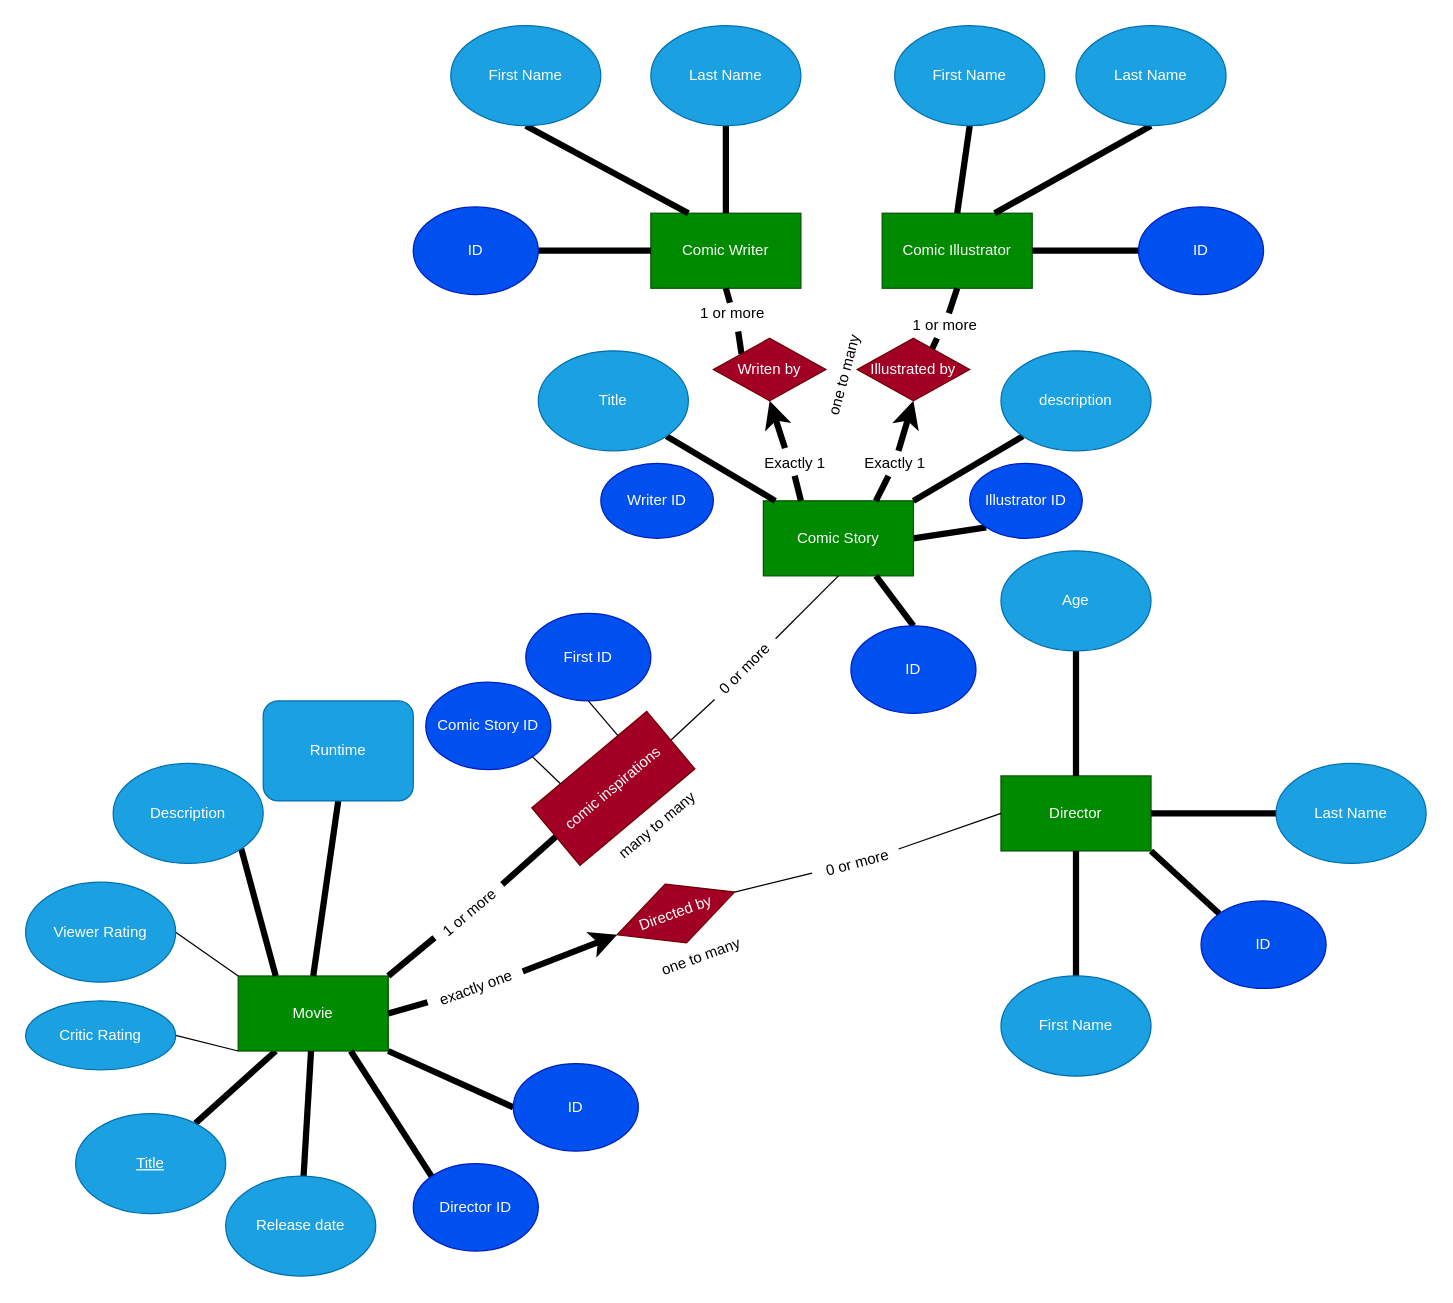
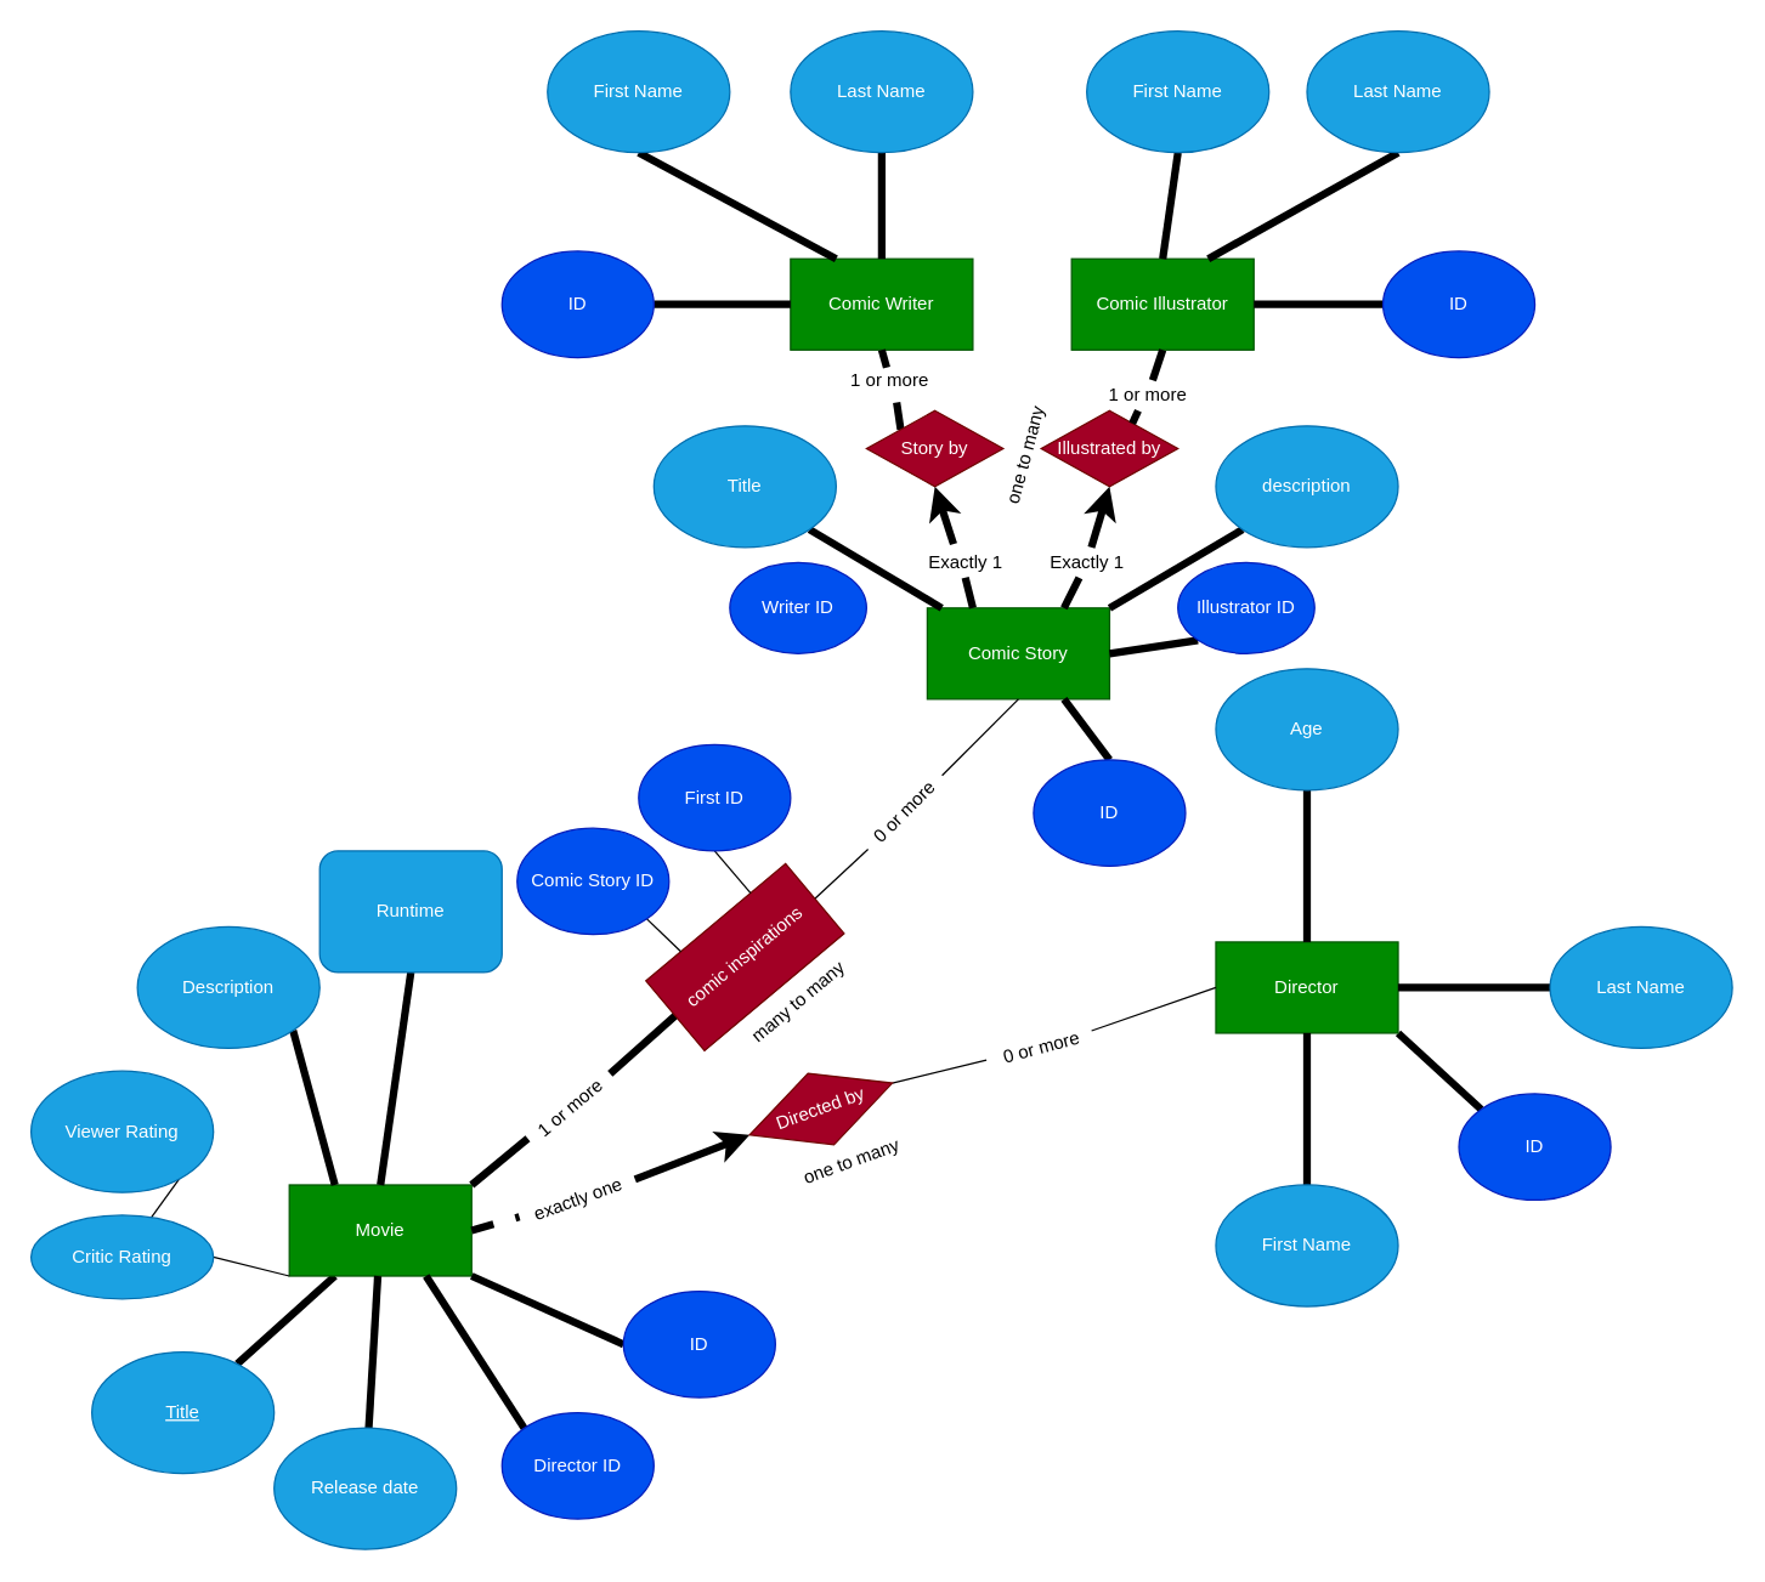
- <mxCell id="61" value="Writen by" style="rhombus;whiteSpace=wrap;html=1;fillColor=#a20025;fontColor=#ffffff;strokeColor=#6F0000;" vertex="1" parent="1"><mxGeometry x="570" y="270" width="90" height="50" as="geometry" /></mxCell>
+ <mxCell id="61" value="Story by" style="rhombus;whiteSpace=wrap;html=1;fillColor=#a20025;fontColor=#ffffff;strokeColor=#6F0000;" vertex="1" parent="1"><mxGeometry x="570" y="270" width="90" height="50" as="geometry" /></mxCell>
- <mxCell id="7" style="edgeStyle=none;html=1;exitX=1;exitY=0.5;exitDx=0;exitDy=0;entryX=0;entryY=0;entryDx=0;entryDy=0;endArrow=none;endFill=0;strokeWidth=1;" parent="1" source="8" target="4" edge="1"><mxGeometry relative="1" as="geometry" /></mxCell>
+ <mxCell id="7" style="edgeStyle=none;html=1;exitX=1;exitY=0.5;exitDx=0;exitDy=0;endArrow=none;endFill=0;strokeWidth=1;" parent="1" source="8" target="12" edge="1"><mxGeometry relative="1" as="geometry" /></mxCell>
- <mxCell id="55" value="" style="edgeStyle=none;html=1;exitX=1;exitY=0.5;exitDx=0;exitDy=0;strokeWidth=5;endArrow=none;endFill=0;" edge="1" parent="1" source="4" target="54"><mxGeometry relative="1" as="geometry"><mxPoint x="330" y="810" as="sourcePoint" /><mxPoint x="425" y="810" as="targetPoint" /><Array as="points" /></mxGeometry></mxCell>
+ <mxCell id="55" value="" style="edgeStyle=none;html=1;exitX=1;exitY=0.5;exitDx=0;exitDy=0;strokeWidth=5;endArrow=none;endFill=0;dashed=1;" edge="1" parent="1" source="4" target="54"><mxGeometry relative="1" as="geometry"><mxPoint x="330" y="810" as="sourcePoint" /><mxPoint x="425" y="810" as="targetPoint" /><Array as="points" /></mxGeometry></mxCell>
